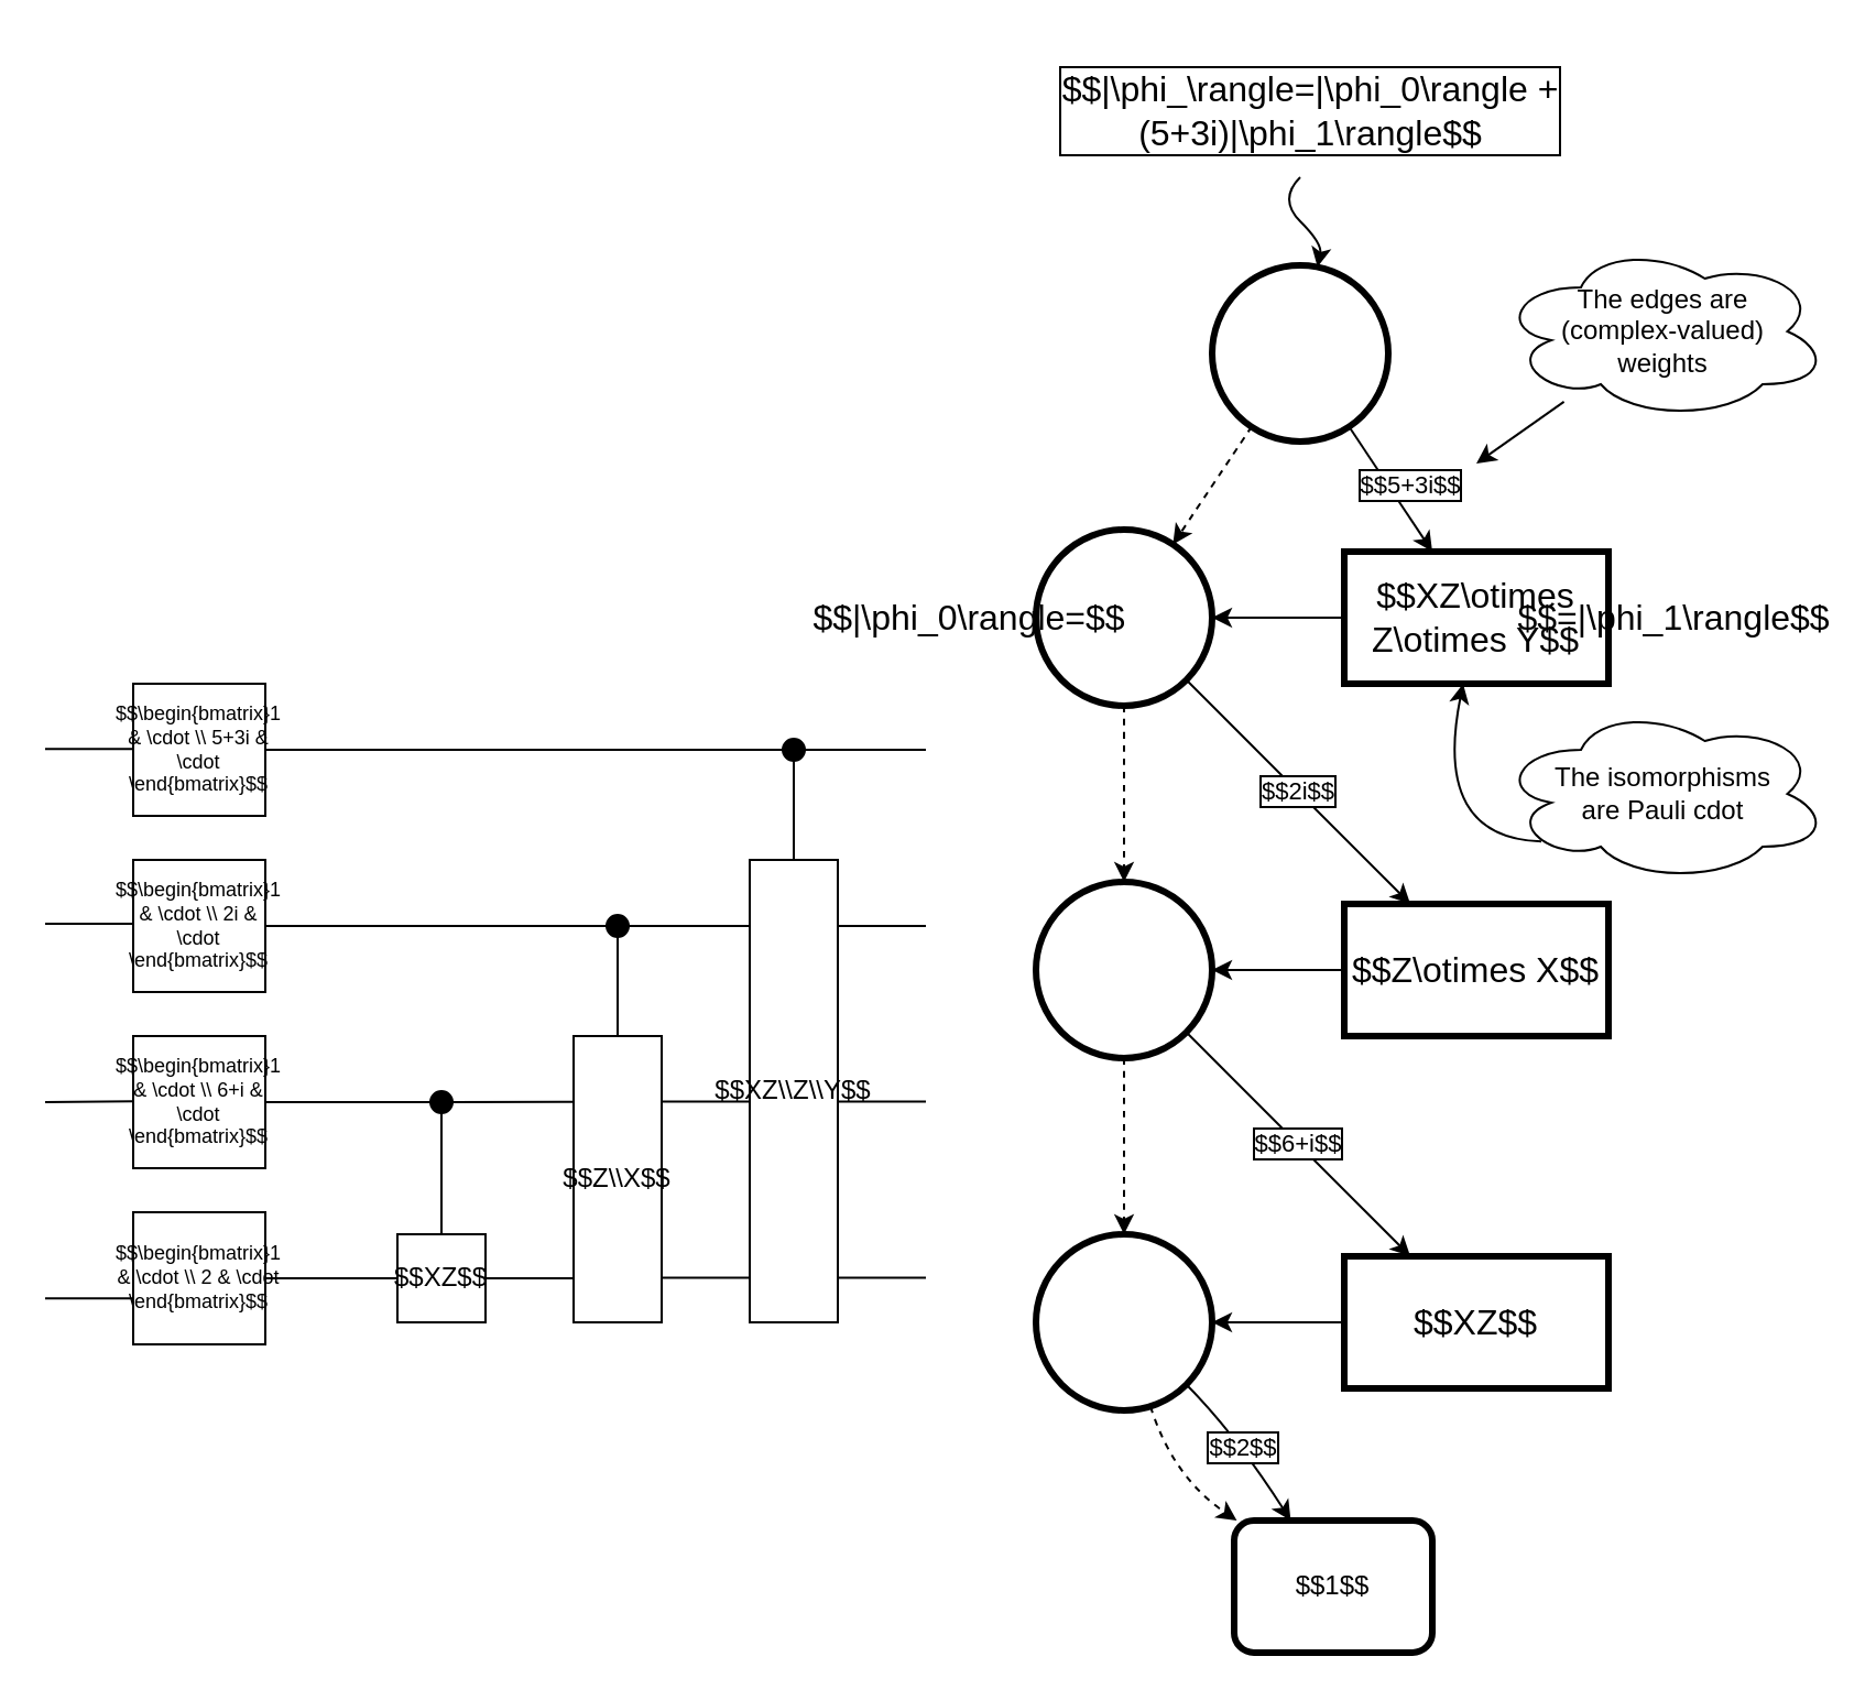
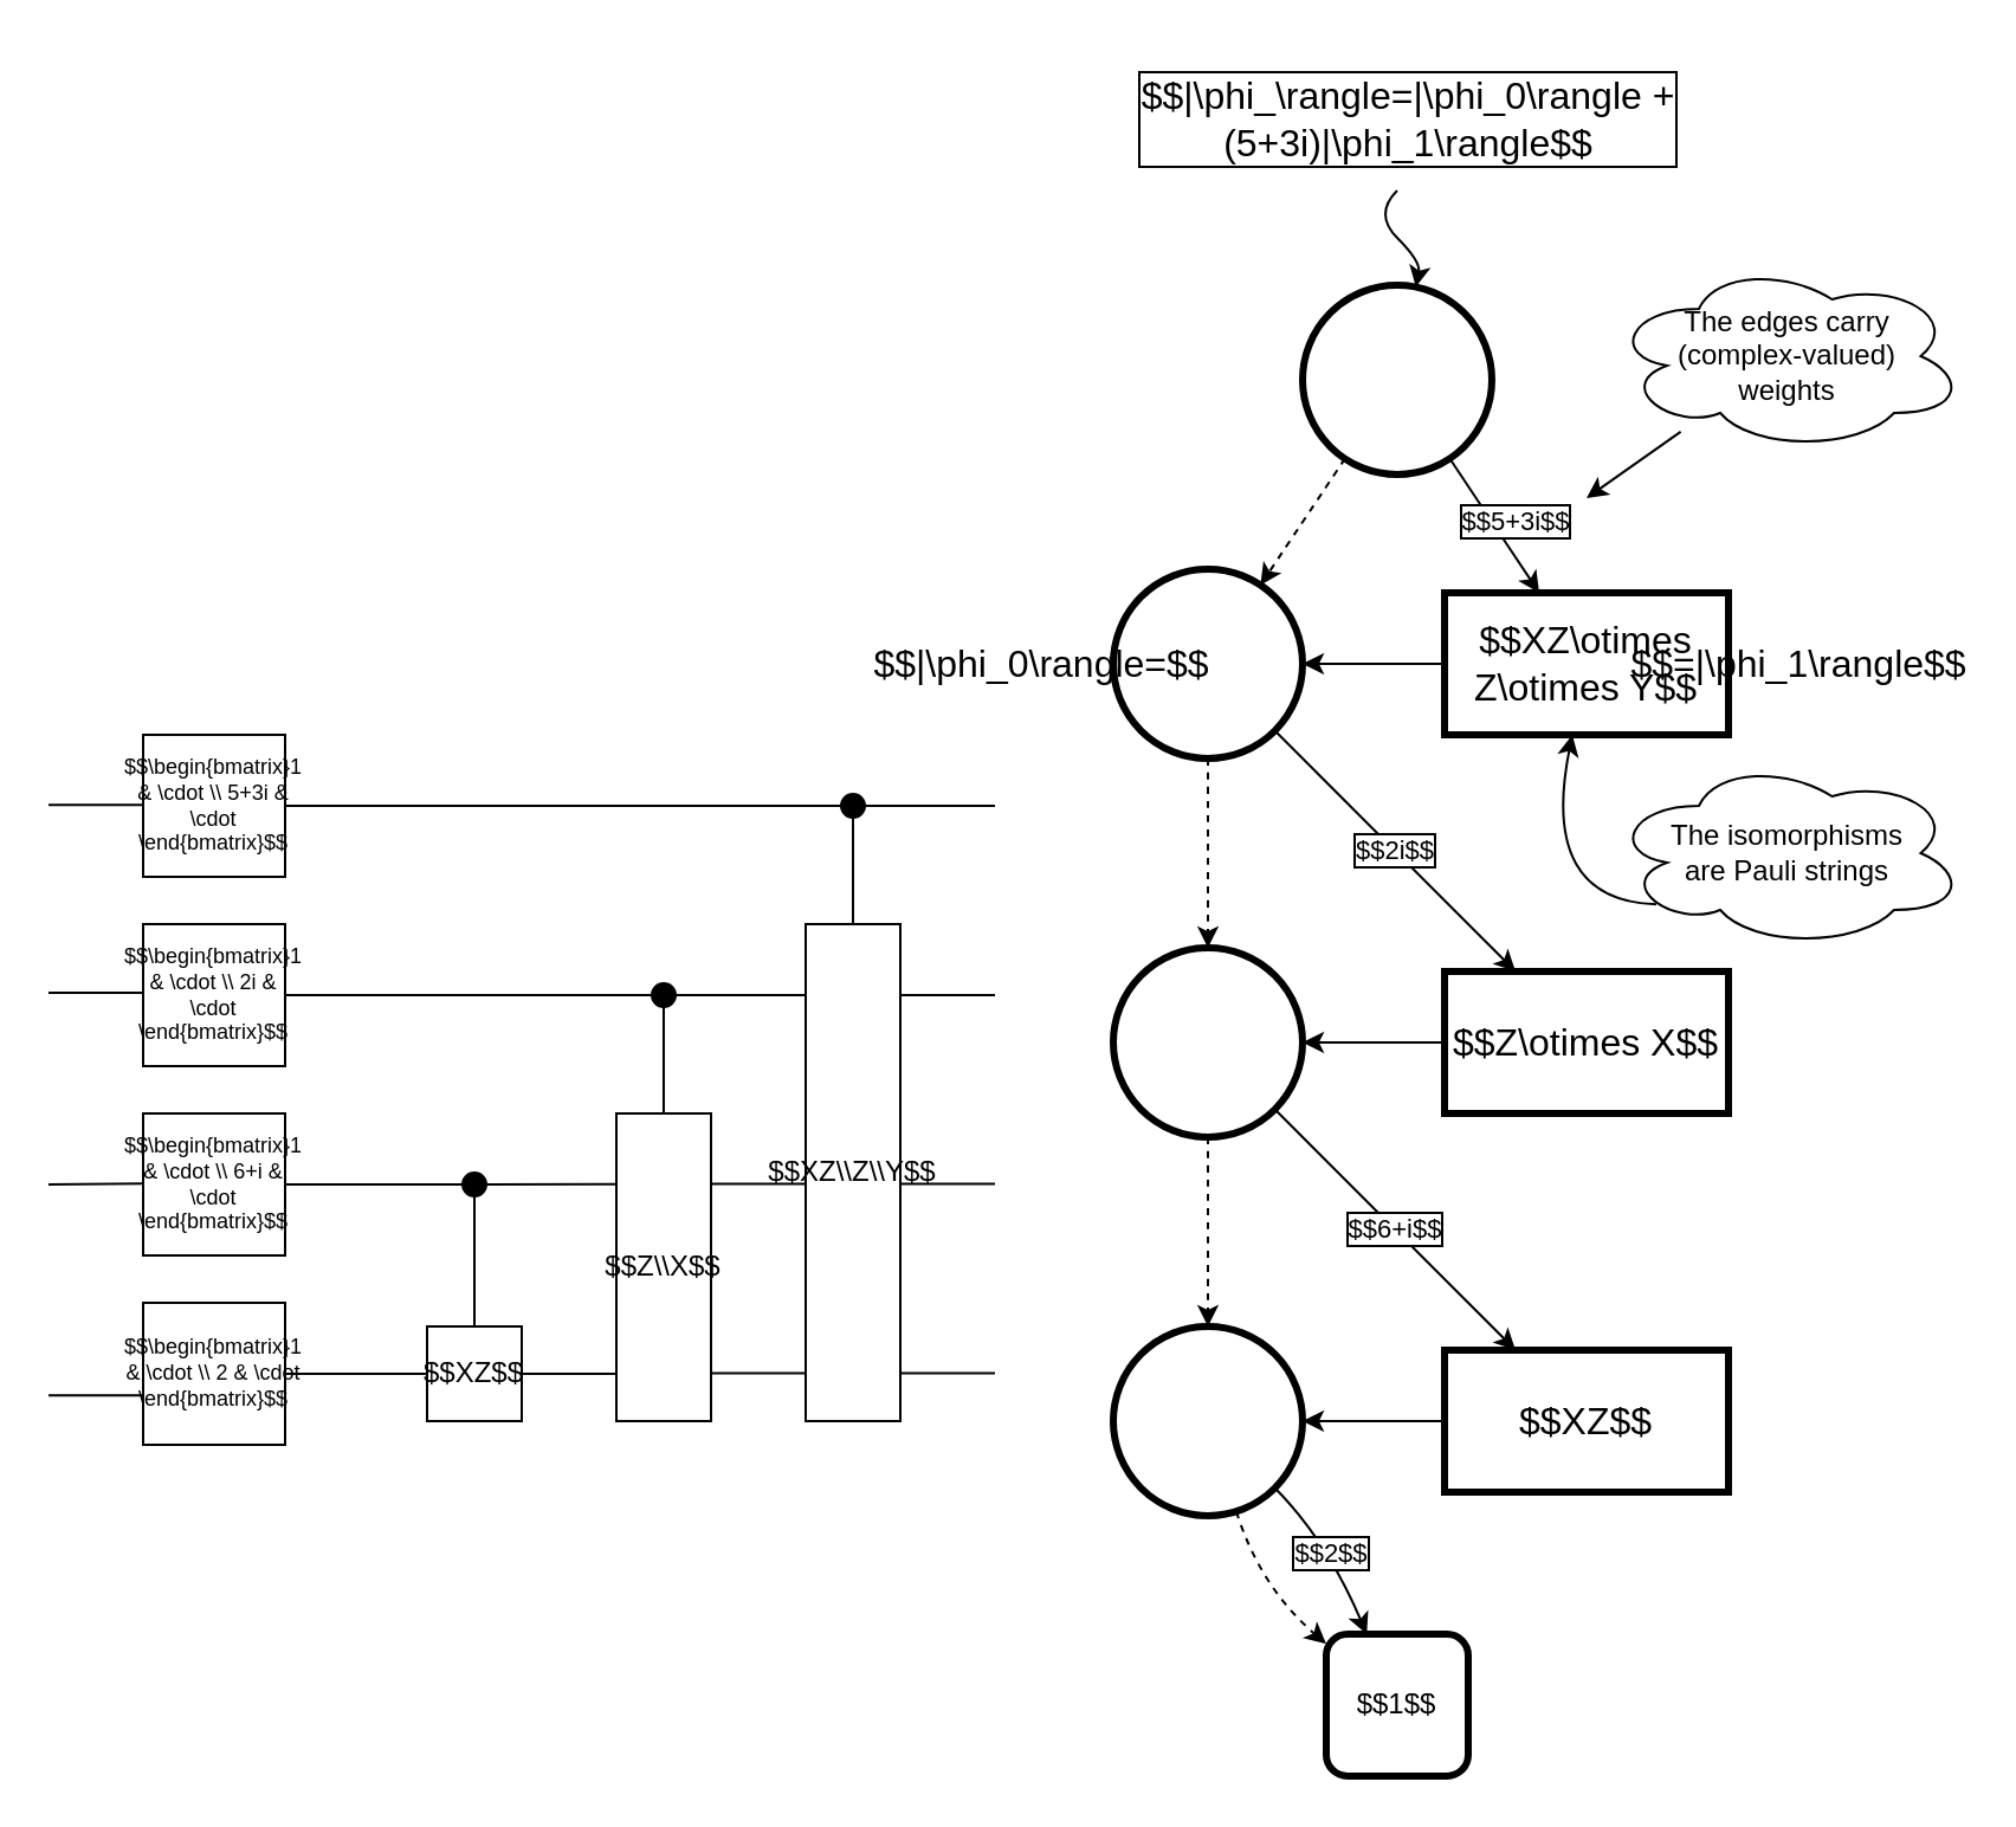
- <mxCell id="48" value="The edges are (complex-valued) weights" style="ellipse;shape=cloud;whiteSpace=wrap;html=1;spacingLeft=24;spacingRight=24;" vertex="1" parent="1"><mxGeometry x="680" y="110" width="150" height="80" as="geometry" /></mxCell>
+ <mxCell id="48" value="The edges carry (complex-valued) weights" style="ellipse;shape=cloud;whiteSpace=wrap;html=1;spacingLeft=24;spacingRight=24;" vertex="1" parent="1"><mxGeometry x="680" y="110" width="150" height="80" as="geometry" /></mxCell>
- <mxCell id="46" value="The isomorphisms are Pauli cdot" style="ellipse;shape=cloud;whiteSpace=wrap;html=1;spacingLeft=24;spacingRight=24;" vertex="1" parent="1"><mxGeometry x="680" y="320" width="150" height="80" as="geometry" /></mxCell>
+ <mxCell id="46" value="The isomorphisms are Pauli strings" style="ellipse;shape=cloud;whiteSpace=wrap;html=1;spacingLeft=24;spacingRight=24;" vertex="1" parent="1"><mxGeometry x="680" y="320" width="150" height="80" as="geometry" /></mxCell>
- <mxCell id="38" value="$$1$$" style="rounded=1;whiteSpace=wrap;html=1;strokeWidth=3;" vertex="1" parent="1"><mxGeometry x="560" y="690" width="90" height="60" as="geometry" /></mxCell>
+ <mxCell id="38" value="$$1$$" style="rounded=1;whiteSpace=wrap;html=1;strokeWidth=3;" vertex="1" parent="1"><mxGeometry x="560" y="690" width="60" height="60" as="geometry" /></mxCell>
